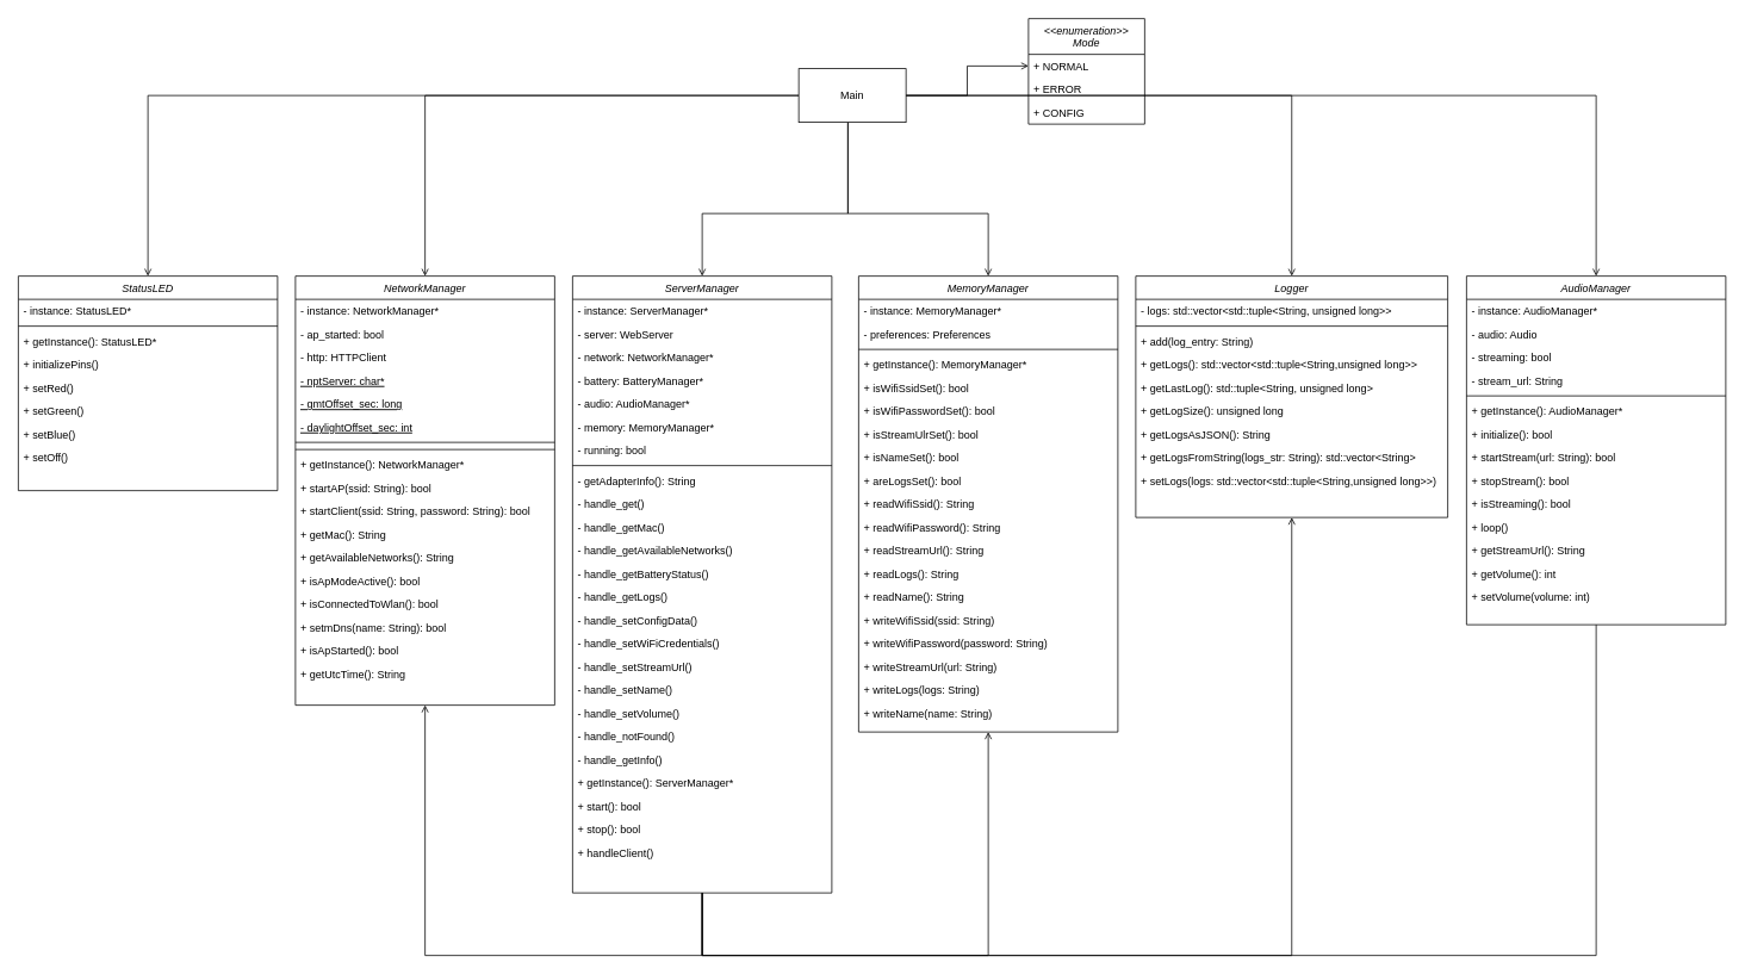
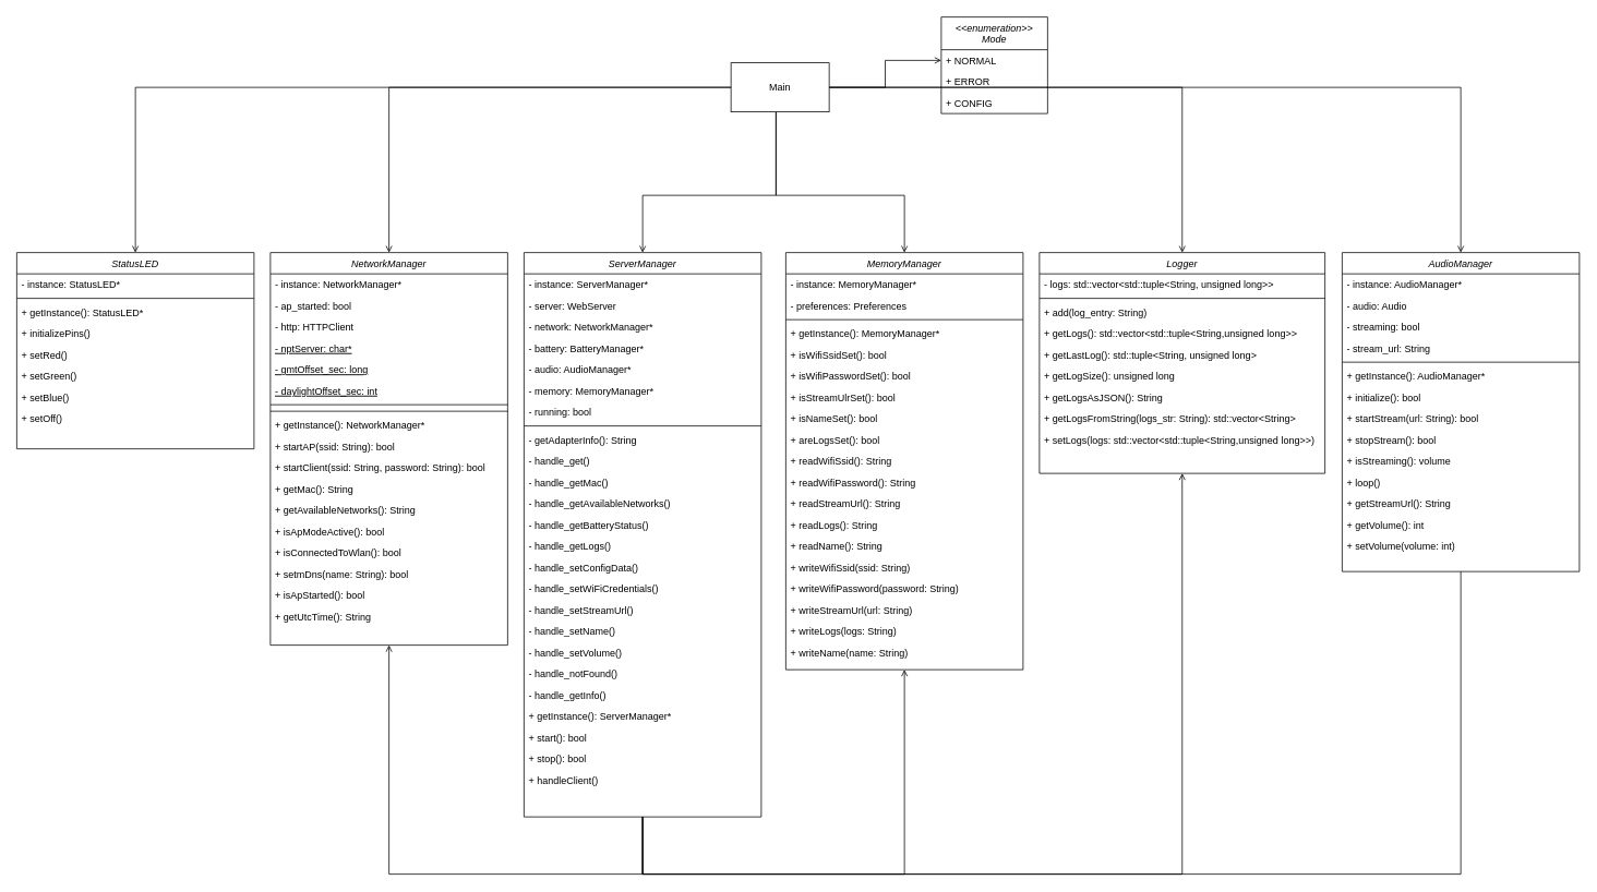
- <mxCell id="98" value="+ isStreaming(): bool" style="text;align=left;verticalAlign=top;spacingLeft=4;spacingRight=4;overflow=hidden;rotatable=0;points=[[0,0.5],[1,0.5]];portConstraint=eastwest;labelBackgroundColor=none;rounded=0;" parent="88" vertex="1"><mxGeometry y="242" width="290" height="26" as="geometry" /></mxCell>
+ <mxCell id="98" value="+ isStreaming(): volume" style="text;align=left;verticalAlign=top;spacingLeft=4;spacingRight=4;overflow=hidden;rotatable=0;points=[[0,0.5],[1,0.5]];portConstraint=eastwest;labelBackgroundColor=none;rounded=0;" parent="88" vertex="1"><mxGeometry y="242" width="290" height="26" as="geometry" /></mxCell>
